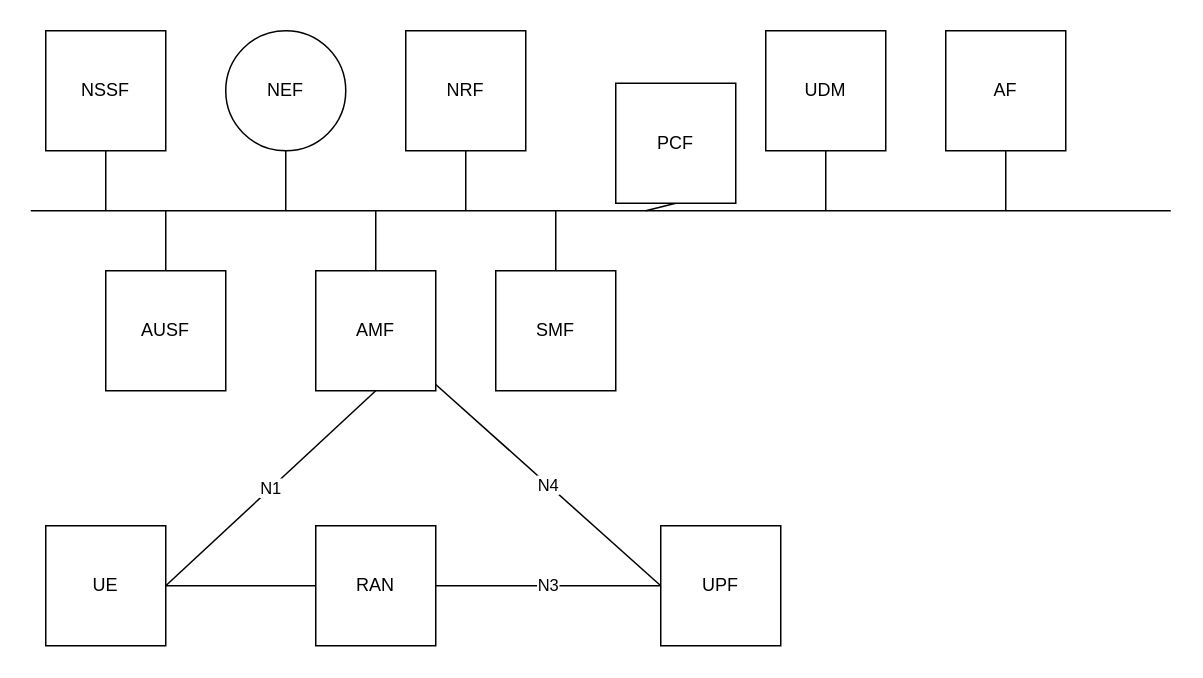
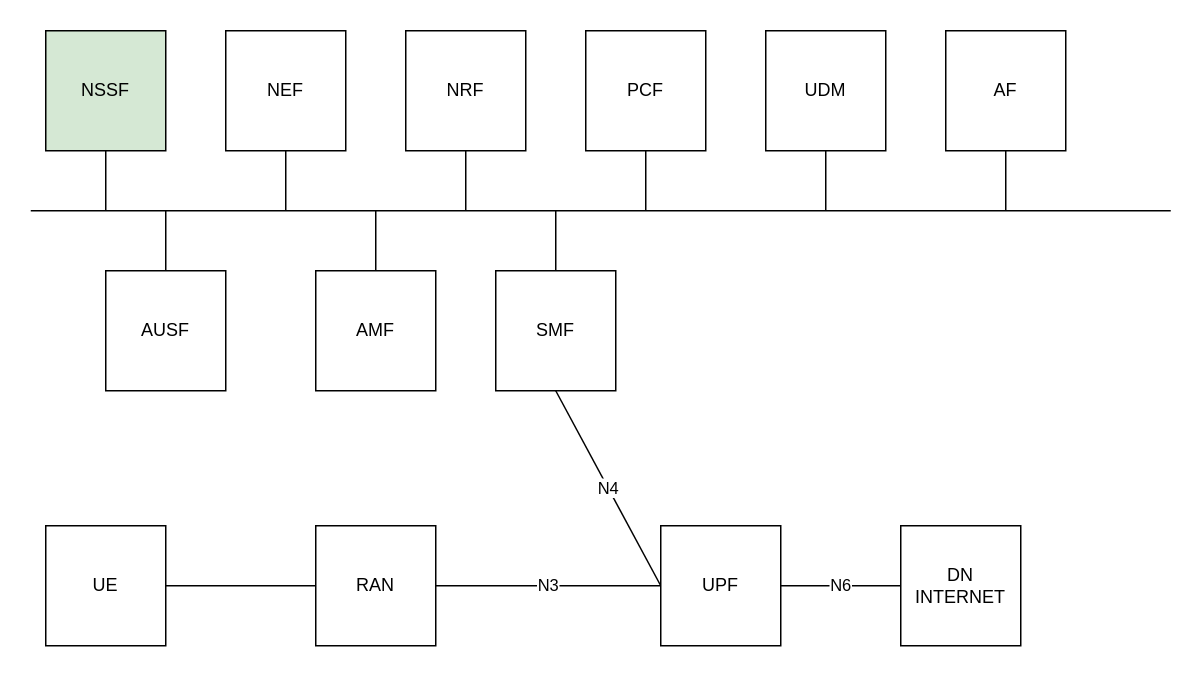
- <mxCell id="16" value="NSSF" style="whiteSpace=wrap;html=1;aspect=fixed;" vertex="1" parent="1"><mxGeometry x="30" y="20" width="80" height="80" as="geometry" /></mxCell>
+ <mxCell id="16" value="NSSF" style="whiteSpace=wrap;html=1;aspect=fixed;fillColor=#d5e8d4;" vertex="1" parent="1"><mxGeometry x="30" y="20" width="80" height="80" as="geometry" /></mxCell>
- <mxCell id="18" value="NEF" style="ellipse;whiteSpace=wrap;html=1;aspect=fixed;" vertex="1" parent="1"><mxGeometry x="150" y="20" width="80" height="80" as="geometry" /></mxCell>
+ <mxCell id="18" value="NEF" style="whiteSpace=wrap;html=1;aspect=fixed;" vertex="1" parent="1"><mxGeometry x="150" y="20" width="80" height="80" as="geometry" /></mxCell>
- <mxCell id="22" value="PCF" style="whiteSpace=wrap;html=1;aspect=fixed;" vertex="1" parent="1"><mxGeometry x="410" y="55" width="80" height="80" as="geometry" /></mxCell>
+ <mxCell id="22" value="PCF" style="whiteSpace=wrap;html=1;aspect=fixed;" vertex="1" parent="1"><mxGeometry x="390" y="20" width="80" height="80" as="geometry" /></mxCell>
- <mxCell id="8" value="N4" style="edgeStyle=none;rounded=0;orthogonalLoop=1;jettySize=auto;html=1;exitX=0;exitY=0.5;exitDx=0;exitDy=0;endArrow=none;endFill=0;" edge="1" parent="1" source="9" target="12"><mxGeometry relative="1" as="geometry" /></mxCell>
+ <mxCell id="8" value="N4" style="edgeStyle=none;rounded=0;orthogonalLoop=1;jettySize=auto;html=1;exitX=0;exitY=0.5;exitDx=0;exitDy=0;entryX=0.5;entryY=1;entryDx=0;entryDy=0;endArrow=none;endFill=0;" edge="1" parent="1" source="9" target="14"><mxGeometry relative="1" as="geometry" /></mxCell>
- <mxCell id="3" value="N1" style="rounded=0;orthogonalLoop=1;jettySize=auto;html=1;exitX=1;exitY=0.5;exitDx=0;exitDy=0;entryX=0.5;entryY=1;entryDx=0;entryDy=0;endArrow=none;endFill=0;" edge="1" parent="1" source="4" target="12"><mxGeometry relative="1" as="geometry" /></mxCell>
+ <mxCell id="7" value="N6" style="edgeStyle=orthogonalEdgeStyle;rounded=0;orthogonalLoop=1;jettySize=auto;html=1;exitX=1;exitY=0.5;exitDx=0;exitDy=0;entryX=0;entryY=0.5;entryDx=0;entryDy=0;endArrow=none;endFill=0;" edge="1" parent="1" source="9" target="10"><mxGeometry relative="1" as="geometry" /></mxCell>
+ <mxCell id="10" value="DN&lt;br&gt;INTERNET" style="whiteSpace=wrap;html=1;aspect=fixed;" vertex="1" parent="1"><mxGeometry x="600" y="350" width="80" height="80" as="geometry" /></mxCell>
